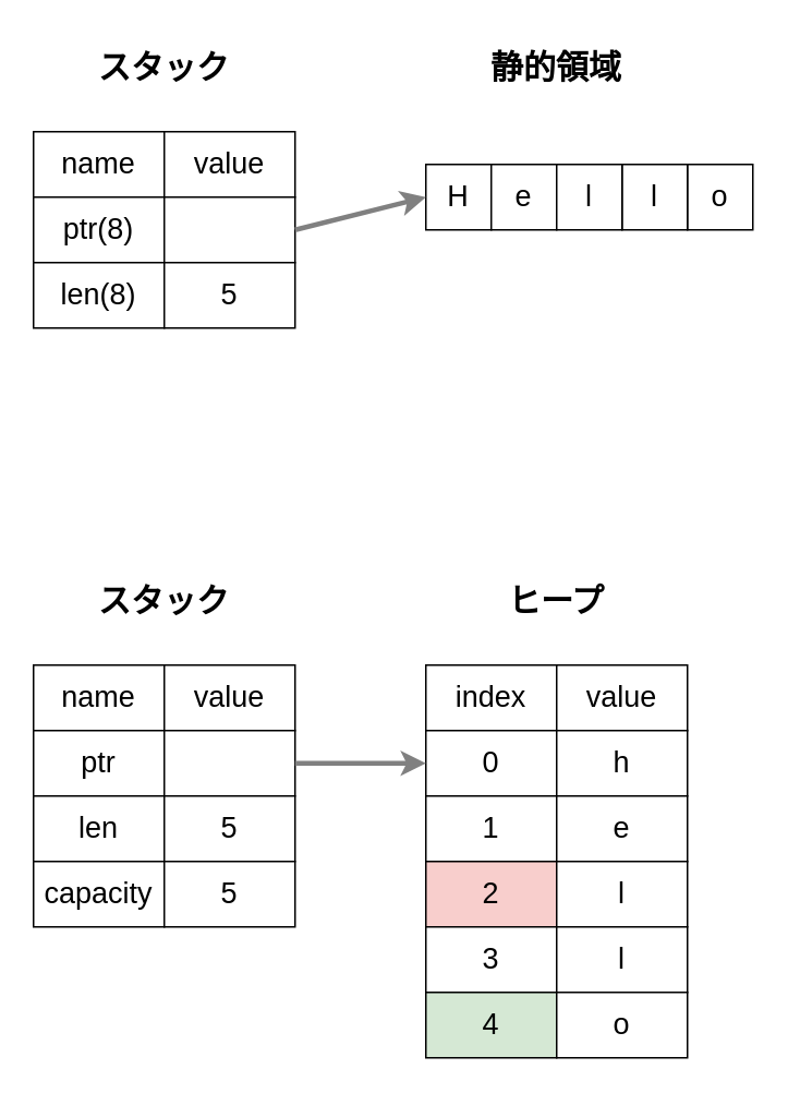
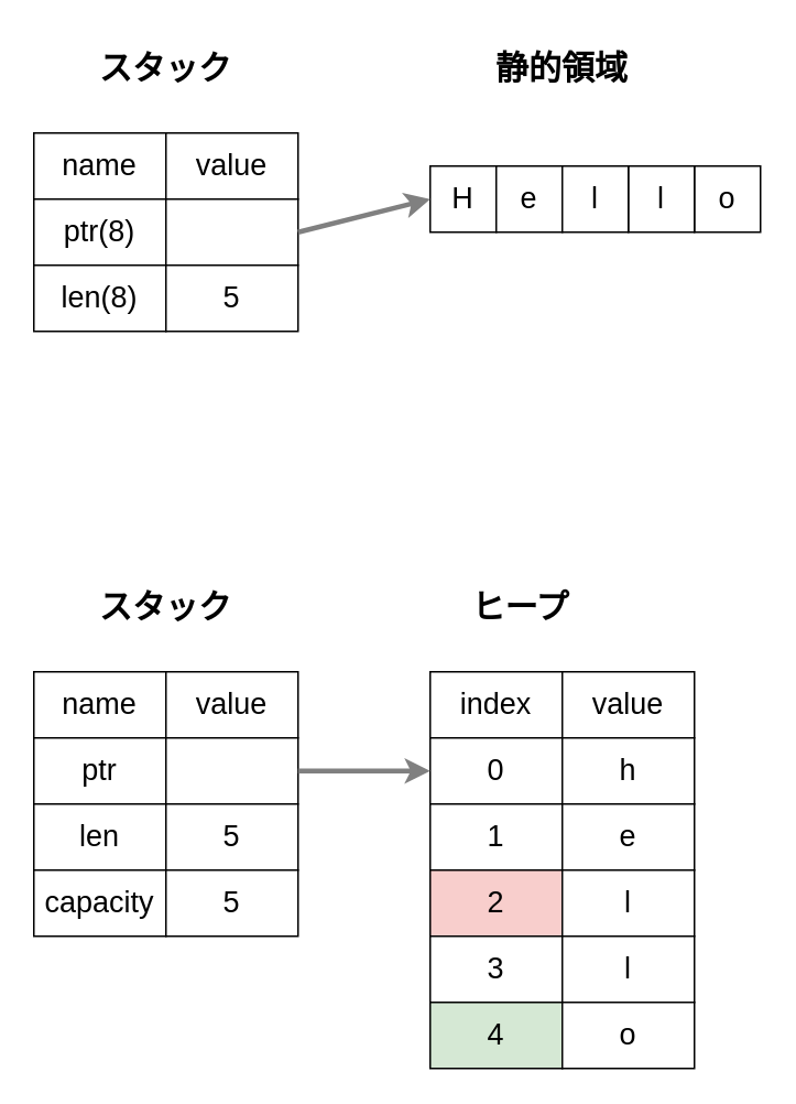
- <mxCell id="11" value="ヒープ" style="text;html=1;strokeColor=none;fillColor=none;align=center;verticalAlign=middle;whiteSpace=wrap;rounded=0;fontSize=20;fontStyle=1" parent="1" vertex="1"><mxGeometry x="260" y="346" width="160" height="40" as="geometry" /></mxCell>
+ <mxCell id="11" value="ヒープ" style="text;html=1;strokeColor=none;fillColor=none;align=center;verticalAlign=middle;whiteSpace=wrap;rounded=0;fontSize=20;fontStyle=1" parent="1" vertex="1"><mxGeometry x="235" y="346" width="160" height="40" as="geometry" /></mxCell>
